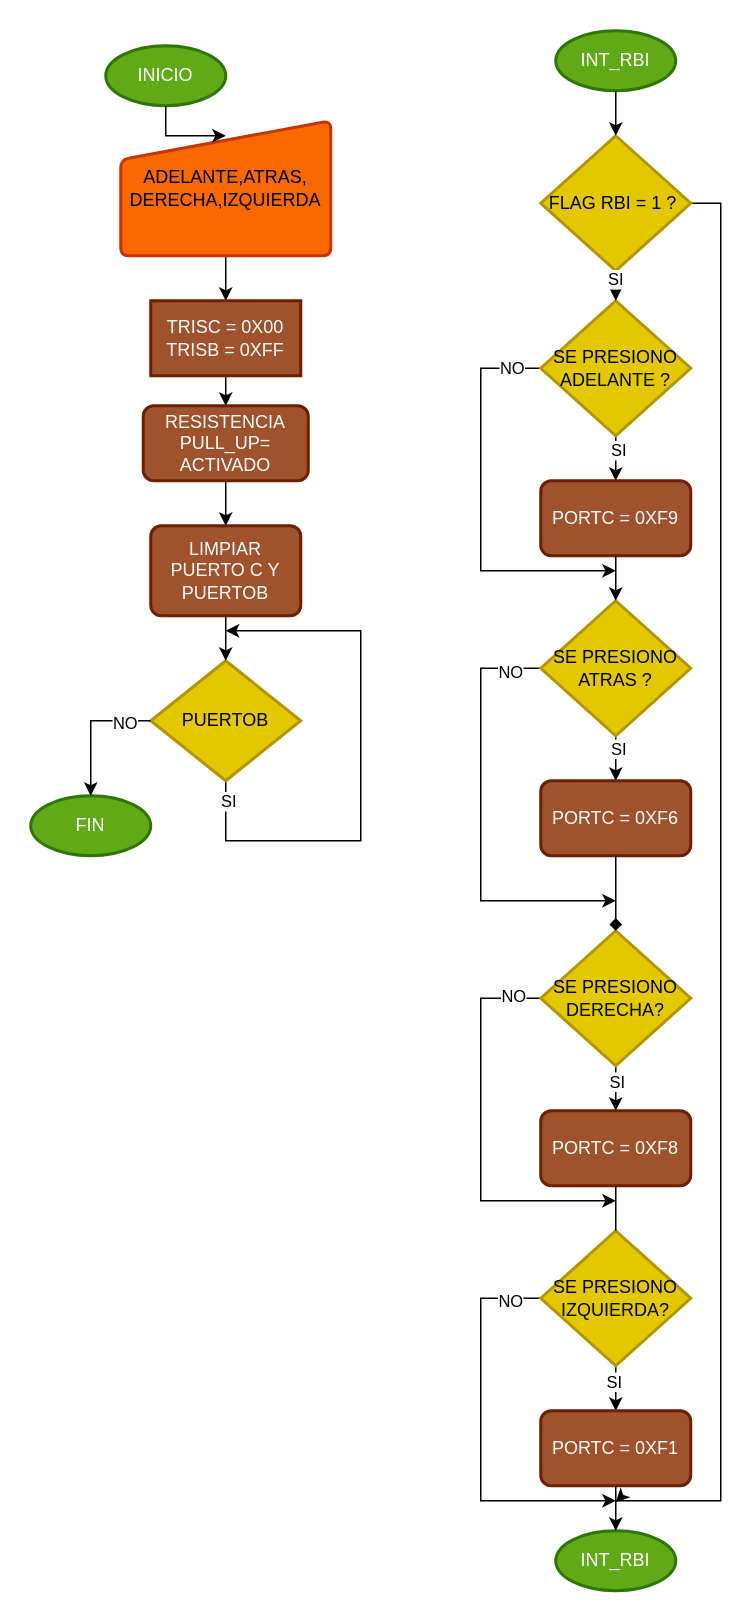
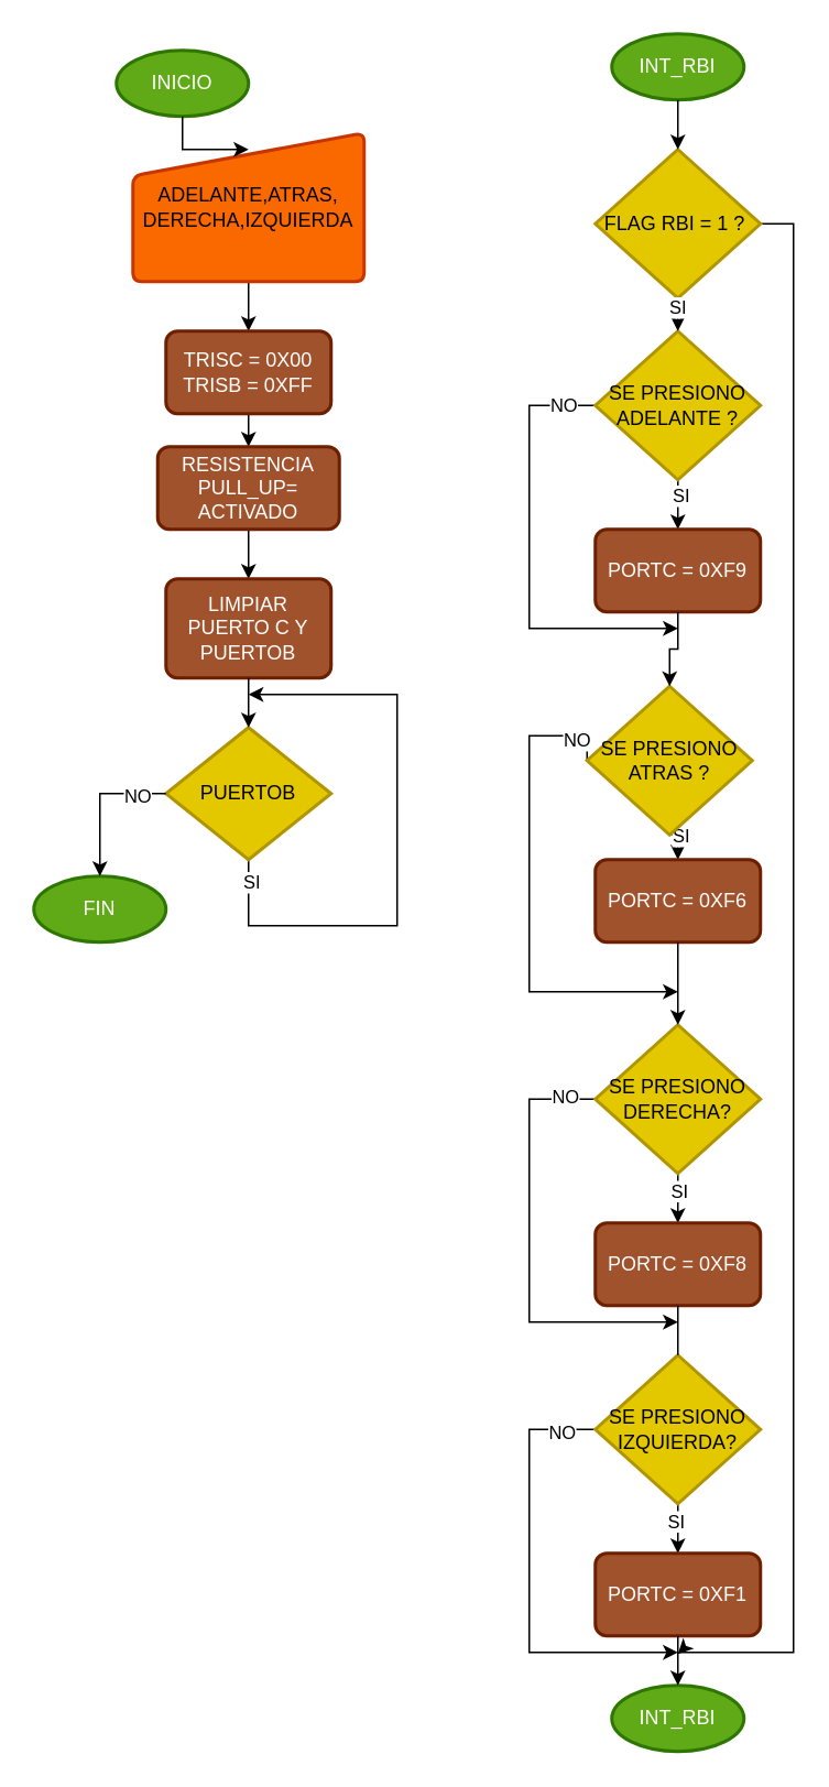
- <mxCell id="6" value="TRISC = 0X00&lt;div&gt;TRISB = 0XFF&lt;/div&gt;" style="whiteSpace=wrap;html=1;absoluteArcSize=1;arcSize=14;strokeWidth=2;fillColor=#a0522d;fontColor=#ffffff;strokeColor=#6D1F00;rounded=0;" vertex="1" parent="1"><mxGeometry x="100" y="200" width="100" height="50" as="geometry" /></mxCell>
+ <mxCell id="6" value="TRISC = 0X00&lt;div&gt;TRISB = 0XFF&lt;/div&gt;" style="rounded=1;whiteSpace=wrap;html=1;absoluteArcSize=1;arcSize=14;strokeWidth=2;fillColor=#a0522d;fontColor=#ffffff;strokeColor=#6D1F00;" vertex="1" parent="1"><mxGeometry x="100" y="200" width="100" height="50" as="geometry" /></mxCell>
- <mxCell id="31" value="SE PRESIONO ATRAS ?" style="strokeWidth=2;html=1;shape=mxgraph.flowchart.decision;whiteSpace=wrap;fillColor=#e3c800;fontColor=#000000;strokeColor=#B09500;" vertex="1" parent="1"><mxGeometry x="360" y="400" width="100" height="90" as="geometry" /></mxCell>
+ <mxCell id="31" value="SE PRESIONO ATRAS ?" style="strokeWidth=2;html=1;shape=mxgraph.flowchart.decision;whiteSpace=wrap;fillColor=#e3c800;fontColor=#000000;strokeColor=#B09500;" vertex="1" parent="1"><mxGeometry x="355" y="415" width="100" height="90" as="geometry" /></mxCell>
- <mxCell id="49" style="edgeStyle=orthogonalEdgeStyle;rounded=0;orthogonalLoop=1;jettySize=auto;html=1;exitX=0.5;exitY=1;exitDx=0;exitDy=0;entryX=0.5;entryY=0;entryDx=0;entryDy=0;entryPerimeter=0;endArrow=diamond;" edge="1" parent="1" source="33" target="38"><mxGeometry relative="1" as="geometry" /></mxCell>
+ <mxCell id="49" style="edgeStyle=orthogonalEdgeStyle;rounded=0;orthogonalLoop=1;jettySize=auto;html=1;exitX=0.5;exitY=1;exitDx=0;exitDy=0;entryX=0.5;entryY=0;entryDx=0;entryDy=0;entryPerimeter=0;" edge="1" parent="1" source="33" target="38"><mxGeometry relative="1" as="geometry" /></mxCell>
